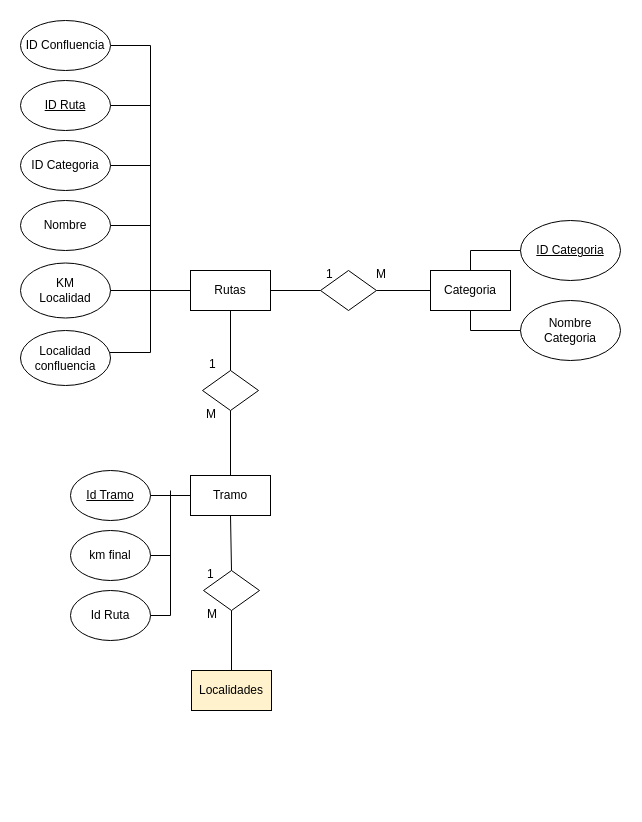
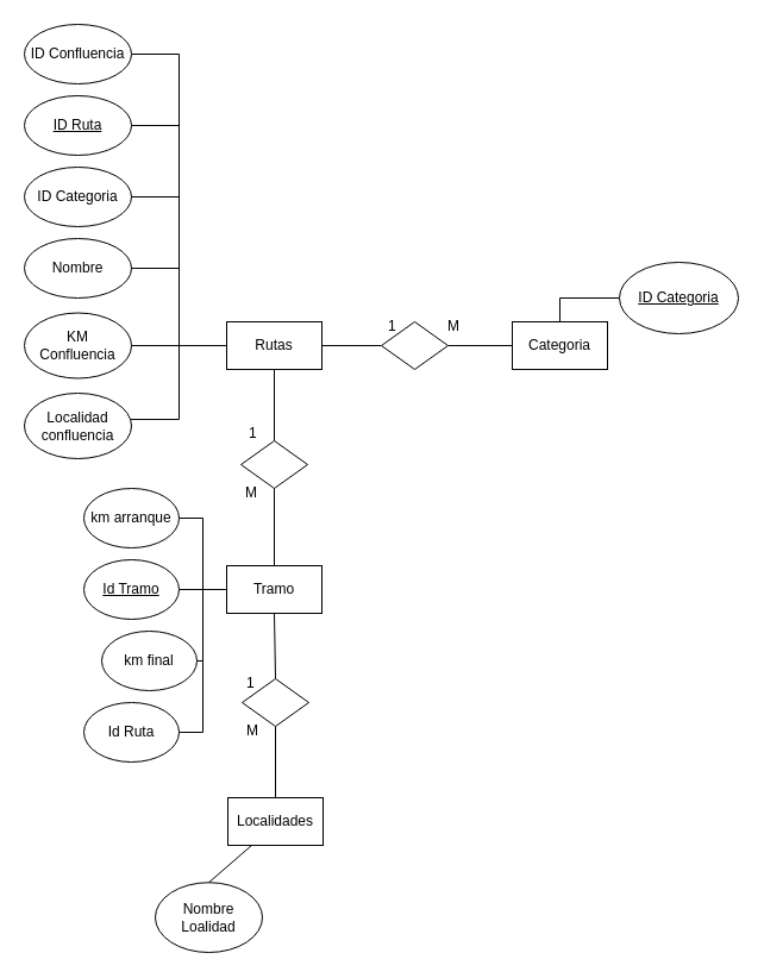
- <mxCell id="23" value="KM &lt;br&gt;Localidad" style="ellipse;whiteSpace=wrap;html=1;align=center;" parent="1" vertex="1"><mxGeometry x="20" y="262.5" width="90" height="55" as="geometry" /></mxCell>
+ <mxCell id="23" value="KM &lt;br&gt;Confluencia" style="ellipse;whiteSpace=wrap;html=1;align=center;" parent="1" vertex="1"><mxGeometry x="20" y="262.5" width="90" height="55" as="geometry" /></mxCell>
- <mxCell id="42" value="" style="endArrow=none;html=1;exitX=0;exitY=0.5;exitDx=0;exitDy=0;entryX=0.5;entryY=1;entryDx=0;entryDy=0;rounded=0;" parent="1" source="16" target="7" edge="1"><mxGeometry width="50" height="50" relative="1" as="geometry"><mxPoint x="420" y="320" as="sourcePoint" /><mxPoint x="470" y="270" as="targetPoint" /><Array as="points"><mxPoint x="470" y="330" /></Array></mxGeometry></mxCell>
- <mxCell id="16" value="Nombre Categoria" style="ellipse;whiteSpace=wrap;html=1;align=center;" parent="1" vertex="1"><mxGeometry x="520" y="300" width="100" height="60" as="geometry" /></mxCell>
+ <mxCell id="33" value="km arranque" style="ellipse;whiteSpace=wrap;html=1;align=center;" parent="1" vertex="1"><mxGeometry x="70" y="410" width="80" height="50" as="geometry" /></mxCell>
+ <mxCell id="43" value="" style="endArrow=none;html=1;exitX=1;exitY=0.5;exitDx=0;exitDy=0;entryX=0;entryY=0.5;entryDx=0;entryDy=0;rounded=0;" parent="1" source="33" target="2" edge="1"><mxGeometry width="50" height="50" relative="1" as="geometry"><mxPoint x="180" y="510" as="sourcePoint" /><mxPoint x="230" y="460" as="targetPoint" /><Array as="points"><mxPoint x="170" y="435" /><mxPoint x="170" y="495" /></Array></mxGeometry></mxCell>
- <mxCell id="32" value="km final" style="ellipse;whiteSpace=wrap;html=1;align=center;" parent="1" vertex="1"><mxGeometry x="70" y="530" width="80" height="50" as="geometry" /></mxCell>
+ <mxCell id="32" value="km final" style="ellipse;whiteSpace=wrap;html=1;align=center;" parent="1" vertex="1"><mxGeometry x="85" y="530" width="80" height="50" as="geometry" /></mxCell>
- <mxCell id="14" value="Localidades" style="whiteSpace=wrap;html=1;align=center;fillColor=#fff2cc;" parent="1" vertex="1"><mxGeometry x="191" y="670" width="80" height="40" as="geometry" /></mxCell>
+ <mxCell id="14" value="Localidades" style="whiteSpace=wrap;html=1;align=center;" parent="1" vertex="1"><mxGeometry x="191" y="670" width="80" height="40" as="geometry" /></mxCell>
+ <mxCell id="29" value="" style="endArrow=none;html=1;rounded=0;exitX=0.5;exitY=0;exitDx=0;exitDy=0;entryX=0.25;entryY=1;entryDx=0;entryDy=0;" parent="1" source="22" target="14" edge="1"><mxGeometry relative="1" as="geometry"><mxPoint x="180" y="680" as="sourcePoint" /><mxPoint x="190" y="700" as="targetPoint" /></mxGeometry></mxCell>
+ <mxCell id="22" value="Nombre Loalidad" style="ellipse;whiteSpace=wrap;html=1;align=center;" parent="1" vertex="1"><mxGeometry x="130" y="741.25" width="90" height="58.75" as="geometry" /></mxCell>
